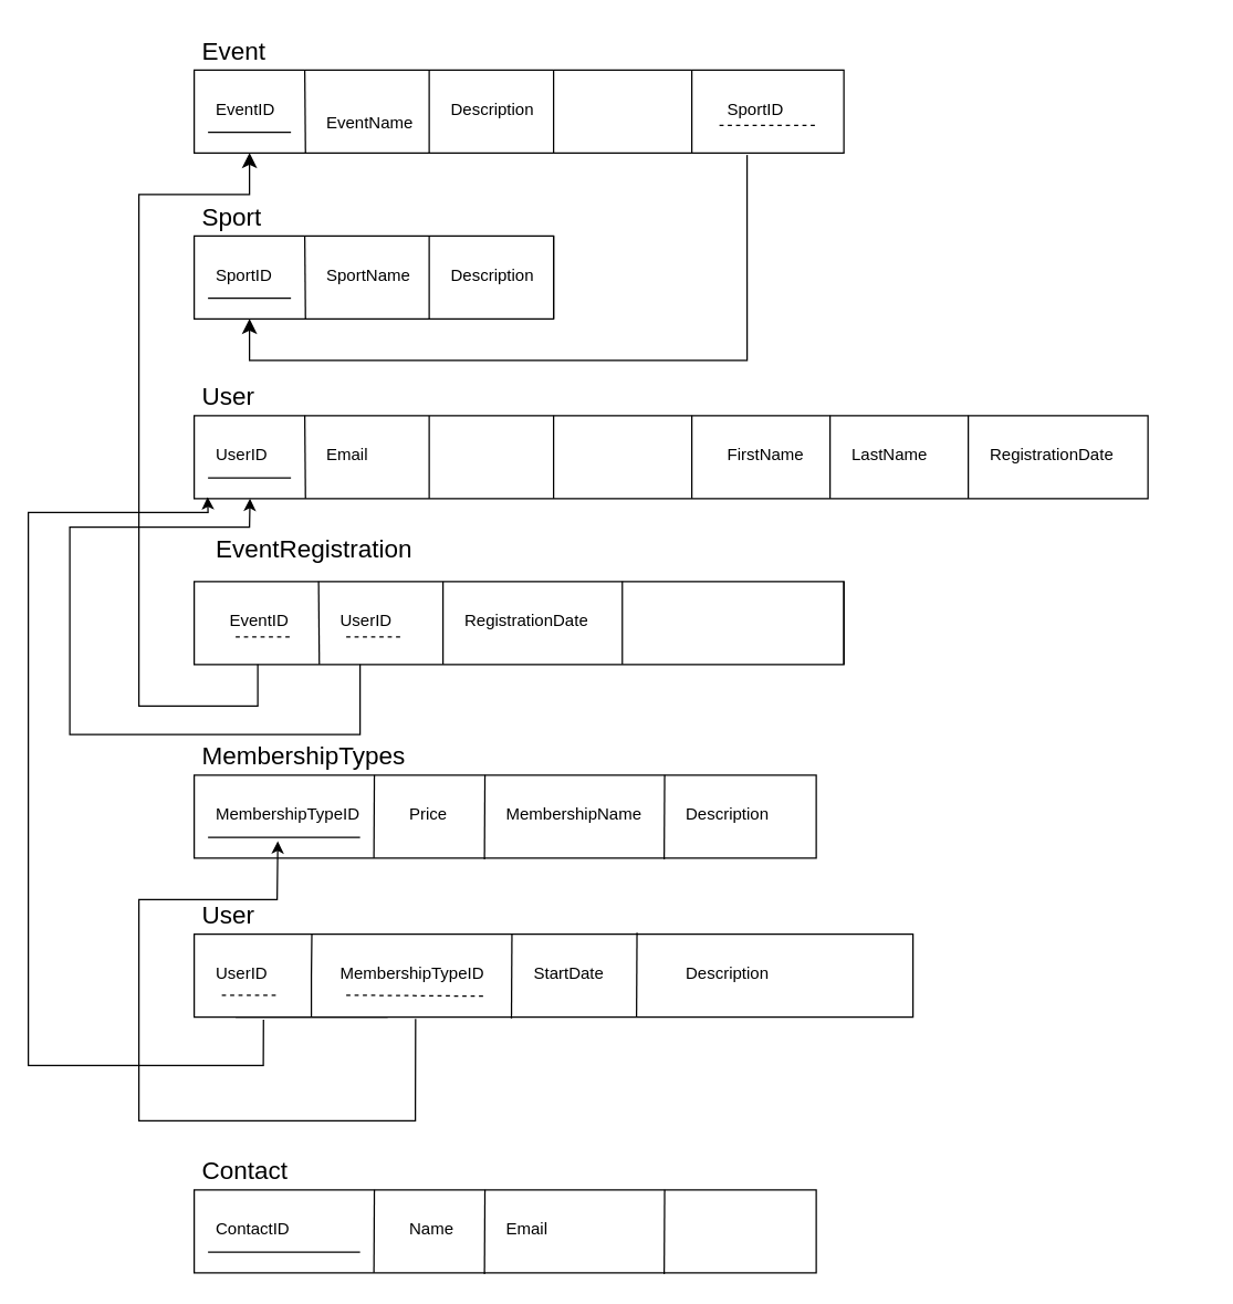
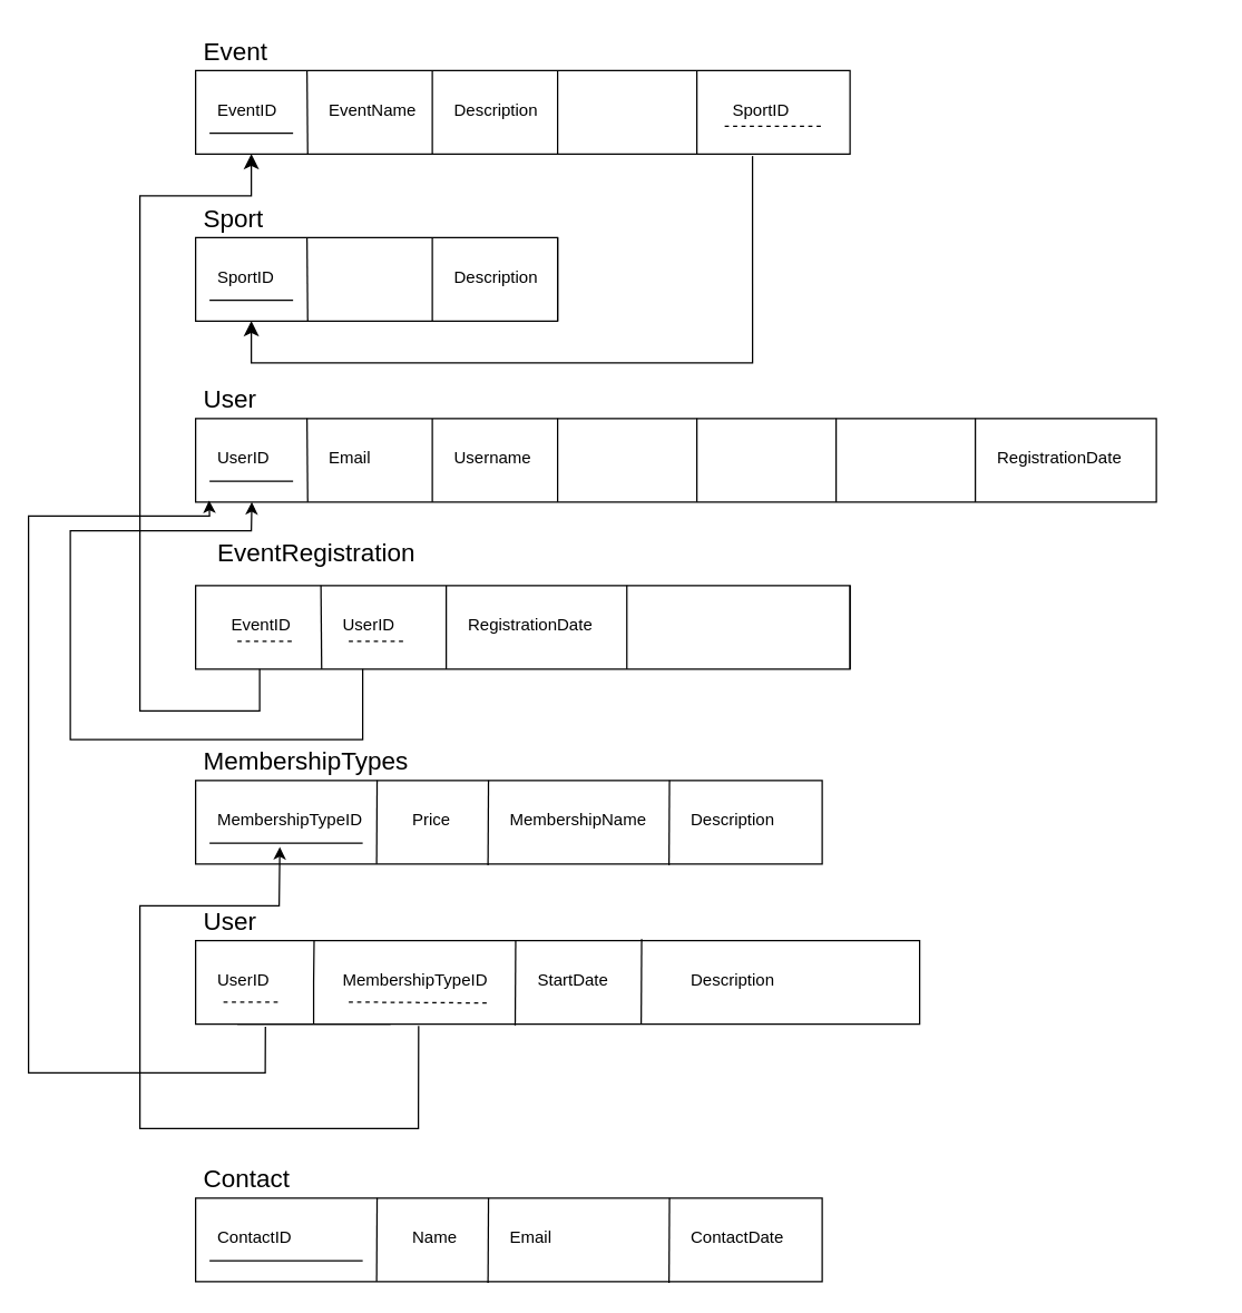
- <mxCell id="7" value="EventName" style="text;strokeColor=none;fillColor=none;spacingLeft=4;spacingRight=4;overflow=hidden;rotatable=0;points=[[0,0.5],[1,0.5]];portConstraint=eastwest;fontSize=12;whiteSpace=wrap;html=1;" vertex="1" parent="1"><mxGeometry x="230" y="75" width="80" height="30" as="geometry" /></mxCell>
+ <mxCell id="7" value="EventName" style="text;strokeColor=none;fillColor=none;spacingLeft=4;spacingRight=4;overflow=hidden;rotatable=0;points=[[0,0.5],[1,0.5]];portConstraint=eastwest;fontSize=12;whiteSpace=wrap;html=1;" vertex="1" parent="1"><mxGeometry x="230" y="65" width="80" height="30" as="geometry" /></mxCell>
- <mxCell id="17" value="SportName" style="text;strokeColor=none;fillColor=none;spacingLeft=4;spacingRight=4;overflow=hidden;rotatable=0;points=[[0,0.5],[1,0.5]];portConstraint=eastwest;fontSize=12;whiteSpace=wrap;html=1;" vertex="1" parent="1"><mxGeometry x="230" y="185" width="80" height="30" as="geometry" /></mxCell>
+ <mxCell id="28" value="Username" style="text;strokeColor=none;fillColor=none;spacingLeft=4;spacingRight=4;overflow=hidden;rotatable=0;points=[[0,0.5],[1,0.5]];portConstraint=eastwest;fontSize=12;whiteSpace=wrap;html=1;" vertex="1" parent="1"><mxGeometry x="320" y="315" width="80" height="30" as="geometry" /></mxCell>
- <mxCell id="31" value="FirstName" style="text;strokeColor=none;fillColor=none;spacingLeft=4;spacingRight=4;overflow=hidden;rotatable=0;points=[[0,0.5],[1,0.5]];portConstraint=eastwest;fontSize=12;whiteSpace=wrap;html=1;" vertex="1" parent="1"><mxGeometry x="520" y="315" width="80" height="30" as="geometry" /></mxCell>
- <mxCell id="33" value="LastName" style="text;strokeColor=none;fillColor=none;spacingLeft=4;spacingRight=4;overflow=hidden;rotatable=0;points=[[0,0.5],[1,0.5]];portConstraint=eastwest;fontSize=12;whiteSpace=wrap;html=1;" vertex="1" parent="1"><mxGeometry x="610" y="315" width="90" height="30" as="geometry" /></mxCell>
+ <mxCell id="77" value="ContactDate" style="text;strokeColor=none;fillColor=none;spacingLeft=4;spacingRight=4;overflow=hidden;rotatable=0;points=[[0,0.5],[1,0.5]];portConstraint=eastwest;fontSize=12;whiteSpace=wrap;html=1;" vertex="1" parent="1"><mxGeometry x="490" y="875" width="100" height="30" as="geometry" /></mxCell>
